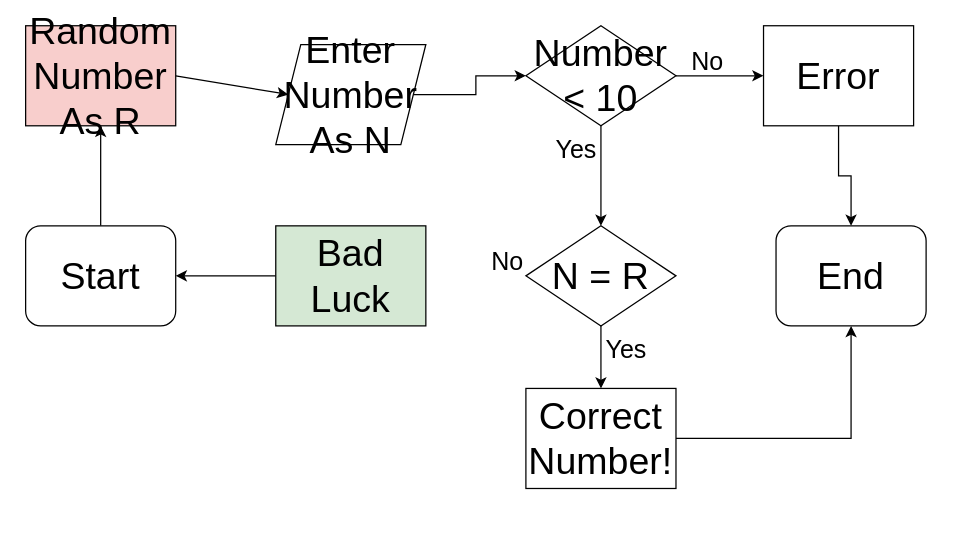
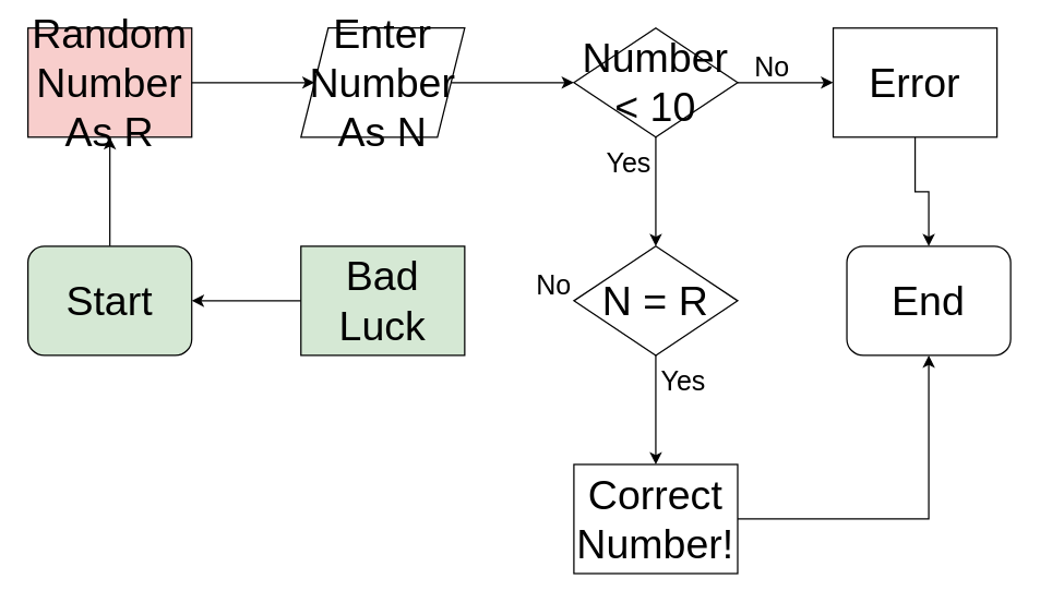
- <mxCell id="5" value="Enter Number As N" style="shape=parallelogram;perimeter=parallelogramPerimeter;whiteSpace=wrap;html=1;fixedSize=1;fontSize=30;" vertex="1" parent="1"><mxGeometry x="220" y="35" width="120" height="80" as="geometry" /></mxCell>
+ <mxCell id="5" value="Enter Number As N" style="shape=parallelogram;perimeter=parallelogramPerimeter;whiteSpace=wrap;html=1;fixedSize=1;fontSize=30;" vertex="1" parent="1"><mxGeometry x="220" y="20" width="120" height="80" as="geometry" /></mxCell>
- <mxCell id="3" value="Start" style="rounded=1;whiteSpace=wrap;html=1;fontSize=30;" vertex="1" parent="1"><mxGeometry x="20" y="180" width="120" height="80" as="geometry" /></mxCell>
+ <mxCell id="3" value="Start" style="rounded=1;whiteSpace=wrap;html=1;fontSize=30;fillColor=#d5e8d4;" vertex="1" parent="1"><mxGeometry x="20" y="180" width="120" height="80" as="geometry" /></mxCell>
- <mxCell id="17" value="Correct Number!" style="whiteSpace=wrap;html=1;fontSize=30;" vertex="1" parent="1"><mxGeometry x="420" y="310" width="120" height="80" as="geometry" /></mxCell>
+ <mxCell id="17" value="Correct Number!" style="whiteSpace=wrap;html=1;fontSize=30;" vertex="1" parent="1"><mxGeometry x="420" y="340" width="120" height="80" as="geometry" /></mxCell>
